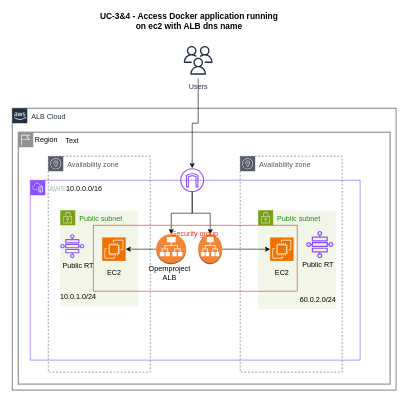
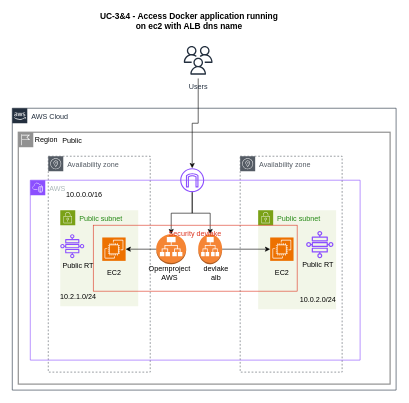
- <mxCell id="2" value="ALB Cloud" style="points=[[0,0],[0.25,0],[0.5,0],[0.75,0],[1,0],[1,0.25],[1,0.5],[1,0.75],[1,1],[0.75,1],[0.5,1],[0.25,1],[0,1],[0,0.75],[0,0.5],[0,0.25]];outlineConnect=0;gradientColor=none;html=1;whiteSpace=wrap;fontSize=12;fontStyle=0;container=1;pointerEvents=0;collapsible=0;recursiveResize=0;shape=mxgraph.aws4.group;grIcon=mxgraph.aws4.group_aws_cloud_alt;strokeColor=#232F3E;fillColor=none;verticalAlign=top;align=left;spacingLeft=30;fontColor=#232F3E;dashed=0;" parent="1" vertex="1"><mxGeometry x="20" y="180" width="640" height="470" as="geometry" /></mxCell>
+ <mxCell id="2" value="AWS Cloud" style="points=[[0,0],[0.25,0],[0.5,0],[0.75,0],[1,0],[1,0.25],[1,0.5],[1,0.75],[1,1],[0.75,1],[0.5,1],[0.25,1],[0,1],[0,0.75],[0,0.5],[0,0.25]];outlineConnect=0;gradientColor=none;html=1;whiteSpace=wrap;fontSize=12;fontStyle=0;container=1;pointerEvents=0;collapsible=0;recursiveResize=0;shape=mxgraph.aws4.group;grIcon=mxgraph.aws4.group_aws_cloud_alt;strokeColor=#232F3E;fillColor=none;verticalAlign=top;align=left;spacingLeft=30;fontColor=#232F3E;dashed=0;" parent="1" vertex="1"><mxGeometry x="20" y="180" width="640" height="470" as="geometry" /></mxCell>
- <mxCell id="28" value="Text" style="text;html=1;align=center;verticalAlign=middle;whiteSpace=wrap;rounded=0;" vertex="1" parent="3"><mxGeometry x="60" width="60" height="30" as="geometry" /></mxCell>
+ <mxCell id="28" value="Public" style="text;html=1;align=center;verticalAlign=middle;whiteSpace=wrap;rounded=0;" vertex="1" parent="3"><mxGeometry x="60" width="60" height="30" as="geometry" /></mxCell>
- <mxCell id="29" value="10.0.0.0/16" style="text;html=1;align=center;verticalAlign=middle;whiteSpace=wrap;rounded=0;" vertex="1" parent="3"><mxGeometry x="80" y="80" width="60" height="30" as="geometry" /></mxCell>
+ <mxCell id="29" value="10.0.0.0/16" style="text;html=1;align=center;verticalAlign=middle;whiteSpace=wrap;rounded=0;" vertex="1" parent="3"><mxGeometry x="80" y="90" width="60" height="30" as="geometry" /></mxCell>
- <mxCell id="17" value="Security group" style="fillColor=none;strokeColor=#DD3522;verticalAlign=top;fontStyle=0;fontColor=#DD3522;whiteSpace=wrap;html=1;" parent="6" vertex="1"><mxGeometry x="105" y="75" width="340" height="110" as="geometry" /></mxCell>
+ <mxCell id="17" value="Security devlake" style="fillColor=none;strokeColor=#DD3522;verticalAlign=top;fontStyle=0;fontColor=#DD3522;whiteSpace=wrap;html=1;" parent="6" vertex="1"><mxGeometry x="105" y="75" width="340" height="110" as="geometry" /></mxCell>
- <mxCell id="18" value="Opernproject ALB" style="text;html=1;align=center;verticalAlign=middle;whiteSpace=wrap;rounded=0;" parent="6" vertex="1"><mxGeometry x="200" y="140" width="65" height="30" as="geometry" /></mxCell>
+ <mxCell id="18" value="Opernproject AWS" style="text;html=1;align=center;verticalAlign=middle;whiteSpace=wrap;rounded=0;" parent="6" vertex="1"><mxGeometry x="200" y="140" width="65" height="30" as="geometry" /></mxCell>
+ <mxCell id="19" value="devlake alb" style="text;html=1;align=center;verticalAlign=middle;whiteSpace=wrap;rounded=0;" vertex="1" parent="6"><mxGeometry x="280" y="140" width="60" height="30" as="geometry" /></mxCell>
- <mxCell id="30" value="10.0.1.0/24" style="text;html=1;align=center;verticalAlign=middle;whiteSpace=wrap;rounded=0;" vertex="1" parent="3"><mxGeometry x="70" y="260" width="60" height="30" as="geometry" /></mxCell>
+ <mxCell id="30" value="10.2.1.0/24" style="text;html=1;align=center;verticalAlign=middle;whiteSpace=wrap;rounded=0;" vertex="1" parent="3"><mxGeometry x="70" y="260" width="60" height="30" as="geometry" /></mxCell>
- <mxCell id="10" value="60.0.2.0/24" style="text;html=1;align=center;verticalAlign=middle;whiteSpace=wrap;rounded=0;" vertex="1" parent="9"><mxGeometry x="70" y="135" width="60" height="30" as="geometry" /></mxCell>
+ <mxCell id="10" value="10.0.2.0/24" style="text;html=1;align=center;verticalAlign=middle;whiteSpace=wrap;rounded=0;" vertex="1" parent="9"><mxGeometry x="70" y="135" width="60" height="30" as="geometry" /></mxCell>
